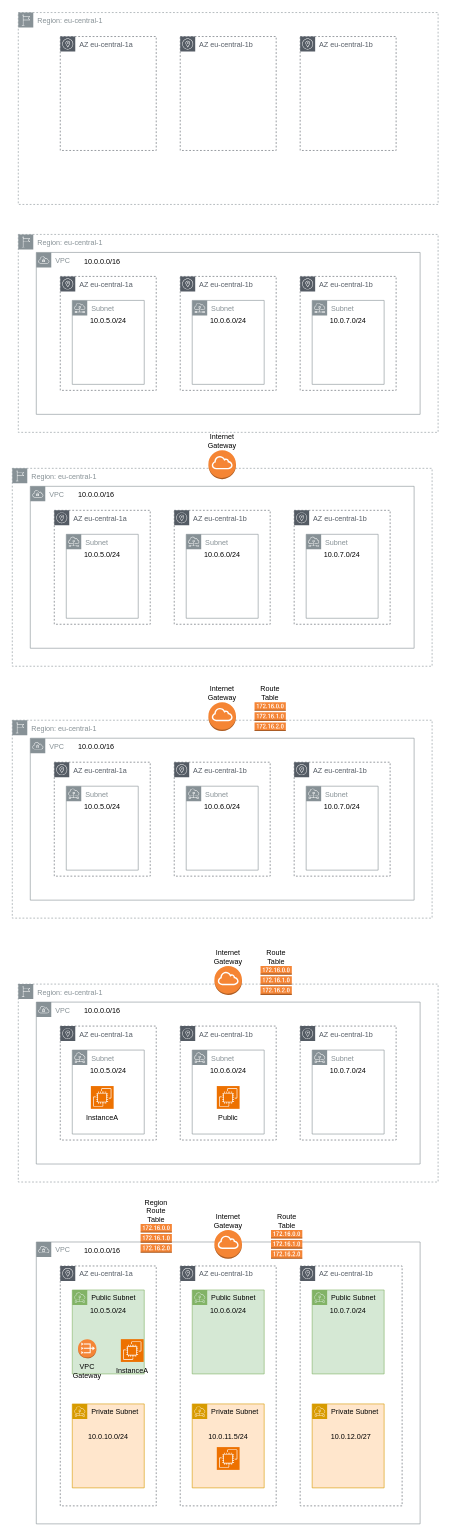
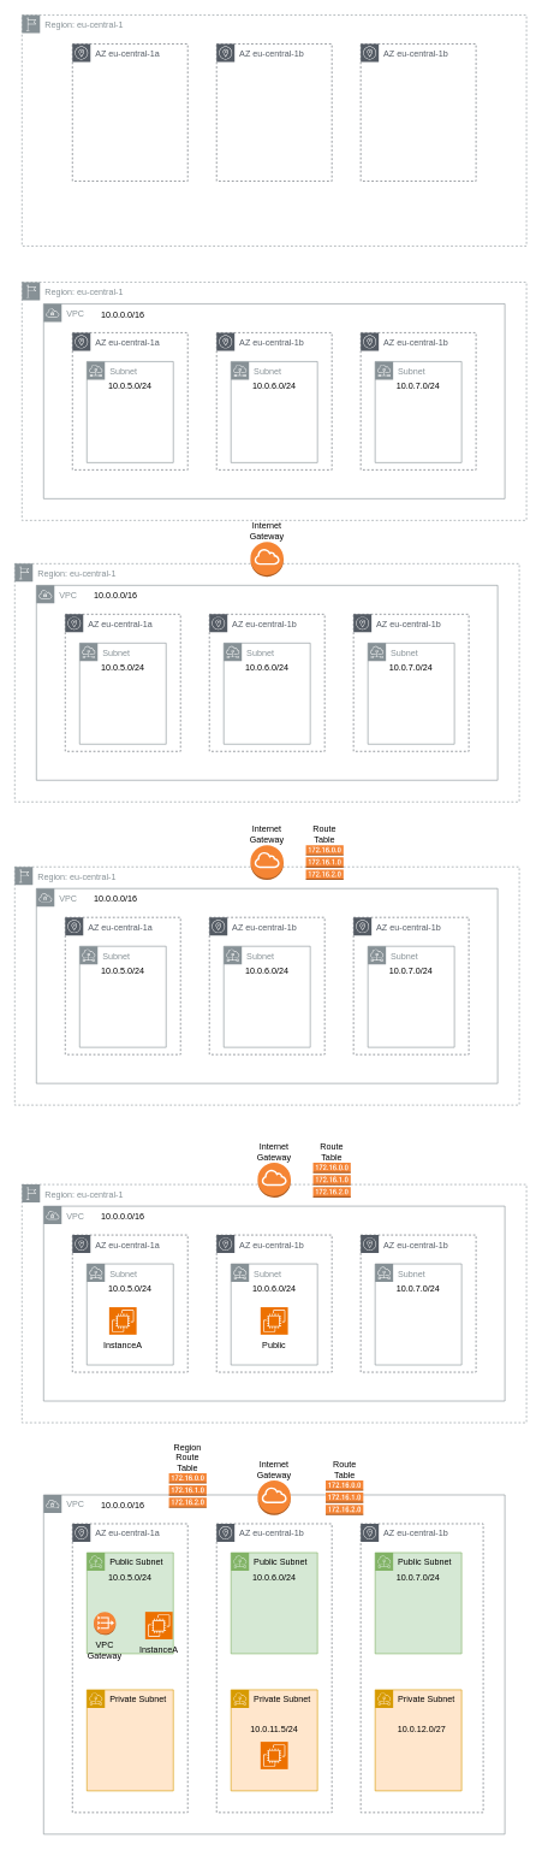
- <mxCell id="16" value="10.0.10.0/24" style="text;html=1;align=center;verticalAlign=middle;whiteSpace=wrap;rounded=0;" vertex="1" parent="1"><mxGeometry x="150" y="2380" width="60" height="30" as="geometry" /></mxCell>
